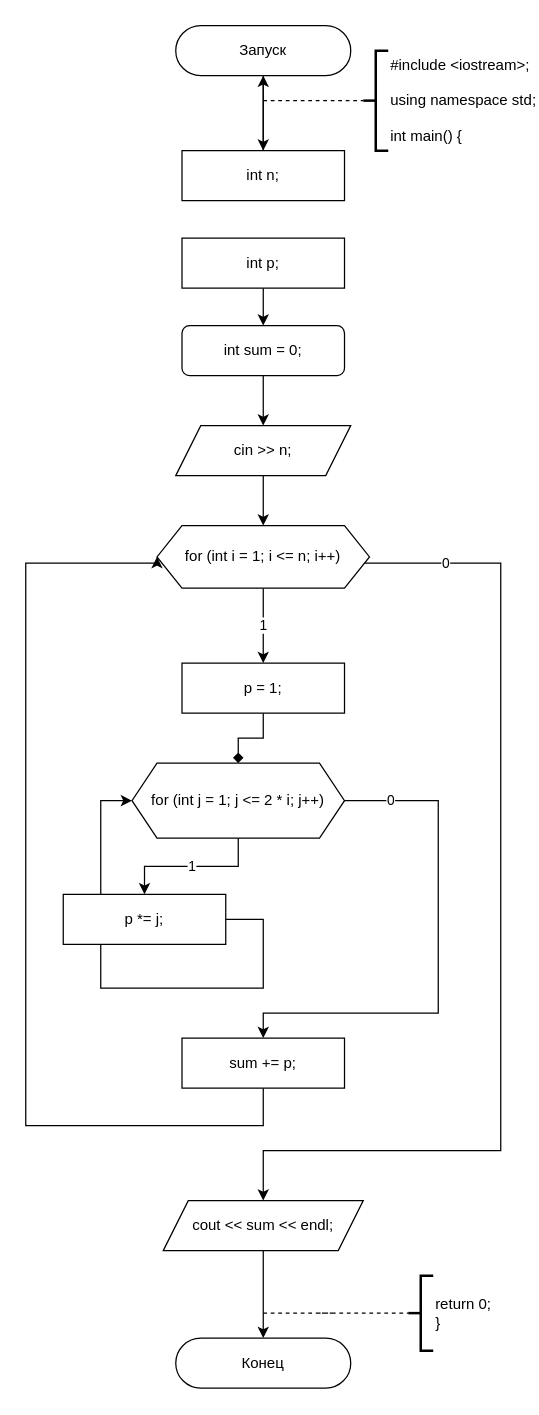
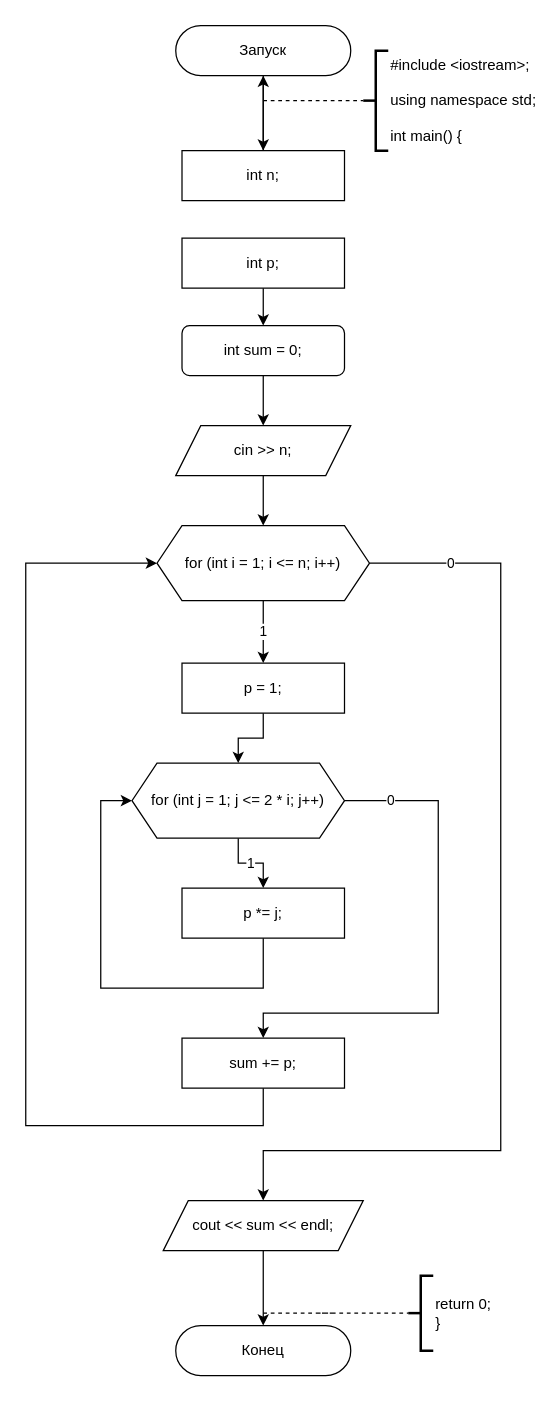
- <mxCell id="20" value="for (int i = 1; i &lt;= n; i++)" style="shape=hexagon;perimeter=hexagonPerimeter2;whiteSpace=wrap;html=1;fixedSize=1;" vertex="1" parent="1"><mxGeometry x="125" y="420" width="170" height="50" as="geometry" /></mxCell>
+ <mxCell id="20" value="for (int i = 1; i &lt;= n; i++)" style="shape=hexagon;perimeter=hexagonPerimeter2;whiteSpace=wrap;html=1;fixedSize=1;" vertex="1" parent="1"><mxGeometry x="125" y="420" width="170" height="60" as="geometry" /></mxCell>
- <mxCell id="21" style="edgeStyle=orthogonalEdgeStyle;rounded=0;orthogonalLoop=1;jettySize=auto;html=1;entryX=0.5;entryY=0;entryDx=0;entryDy=0;endArrow=diamond;" edge="1" parent="1" source="22" target="25"><mxGeometry relative="1" as="geometry" /></mxCell>
+ <mxCell id="21" style="edgeStyle=orthogonalEdgeStyle;rounded=0;orthogonalLoop=1;jettySize=auto;html=1;entryX=0.5;entryY=0;entryDx=0;entryDy=0;" edge="1" parent="1" source="22" target="25"><mxGeometry relative="1" as="geometry" /></mxCell>
- <mxCell id="27" value="p *= j;" style="rounded=0;whiteSpace=wrap;html=1;" vertex="1" parent="1"><mxGeometry x="50" y="715" width="130" height="40" as="geometry" /></mxCell>
+ <mxCell id="27" value="p *= j;" style="rounded=0;whiteSpace=wrap;html=1;" vertex="1" parent="1"><mxGeometry x="145" y="710" width="130" height="40" as="geometry" /></mxCell>
- <mxCell id="6" value="Конец" style="rounded=1;whiteSpace=wrap;html=1;arcSize=50;" vertex="1" parent="1"><mxGeometry x="140" y="1070" width="140" height="40" as="geometry" /></mxCell>
+ <mxCell id="6" value="Конец" style="rounded=1;whiteSpace=wrap;html=1;arcSize=50;" vertex="1" parent="1"><mxGeometry x="140" y="1060" width="140" height="40" as="geometry" /></mxCell>
